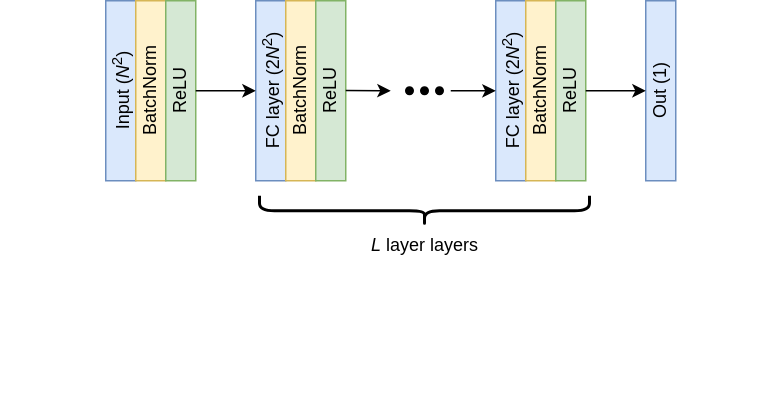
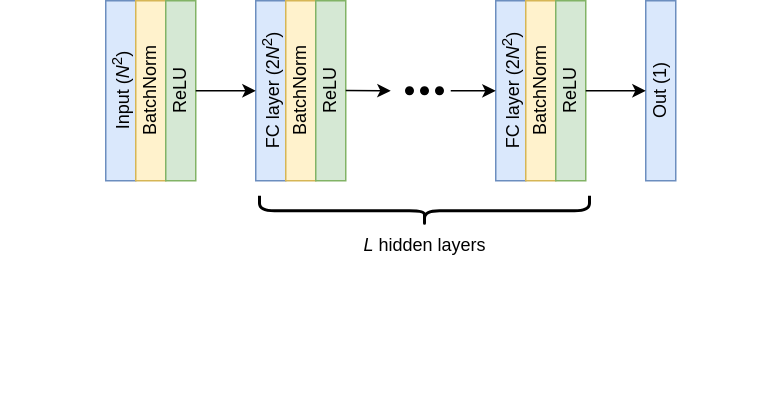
- <mxCell id="20" value="&lt;i&gt;L&lt;/i&gt; layer layers" style="text;html=1;strokeColor=none;fillColor=none;align=center;verticalAlign=middle;whiteSpace=wrap;rounded=0;" vertex="1" parent="1"><mxGeometry x="233.75" y="137.5" width="97.5" height="30" as="geometry" /></mxCell>
+ <mxCell id="20" value="&lt;i&gt;L&lt;/i&gt; hidden layers" style="text;html=1;strokeColor=none;fillColor=none;align=center;verticalAlign=middle;whiteSpace=wrap;rounded=0;" vertex="1" parent="1"><mxGeometry x="233.75" y="137.5" width="97.5" height="30" as="geometry" /></mxCell>
